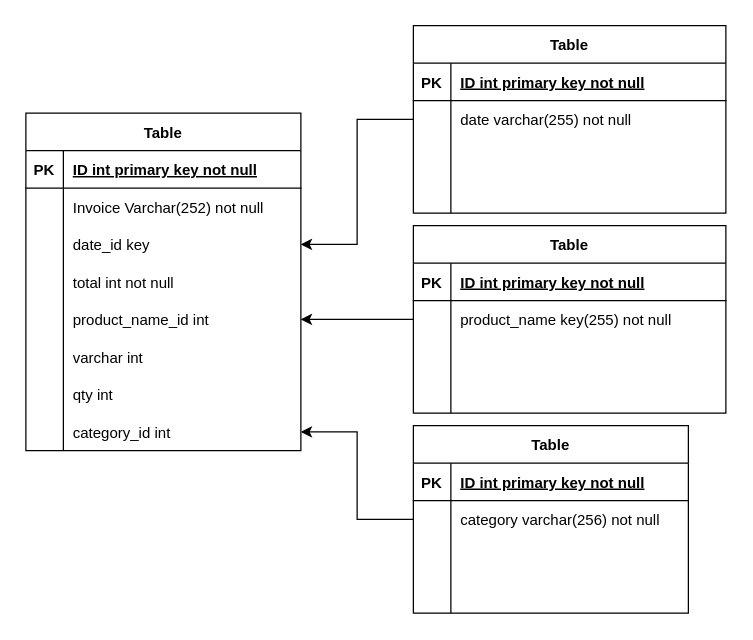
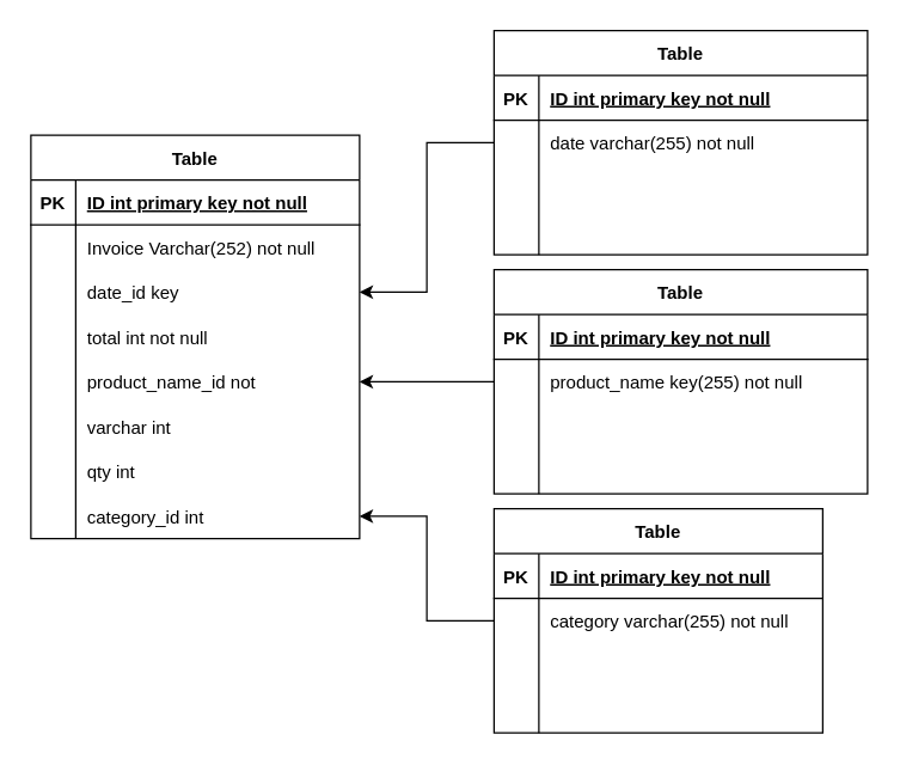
- <mxCell id="17" value="product_name_id int" style="shape=partialRectangle;connectable=0;fillColor=none;top=0;left=0;bottom=0;right=0;align=left;spacingLeft=6;overflow=hidden;" vertex="1" parent="15"><mxGeometry x="30" width="190" height="30" as="geometry" /></mxCell>
+ <mxCell id="17" value="product_name_id not" style="shape=partialRectangle;connectable=0;fillColor=none;top=0;left=0;bottom=0;right=0;align=left;spacingLeft=6;overflow=hidden;" vertex="1" parent="15"><mxGeometry x="30" width="190" height="30" as="geometry" /></mxCell>
- <mxCell id="33" value="category varchar(256) not null" style="shape=partialRectangle;connectable=0;fillColor=none;top=0;left=0;bottom=0;right=0;align=left;spacingLeft=6;overflow=hidden;" vertex="1" parent="31"><mxGeometry x="30" width="190" height="30" as="geometry" /></mxCell>
+ <mxCell id="33" value="category varchar(255) not null" style="shape=partialRectangle;connectable=0;fillColor=none;top=0;left=0;bottom=0;right=0;align=left;spacingLeft=6;overflow=hidden;" vertex="1" parent="31"><mxGeometry x="30" width="190" height="30" as="geometry" /></mxCell>
